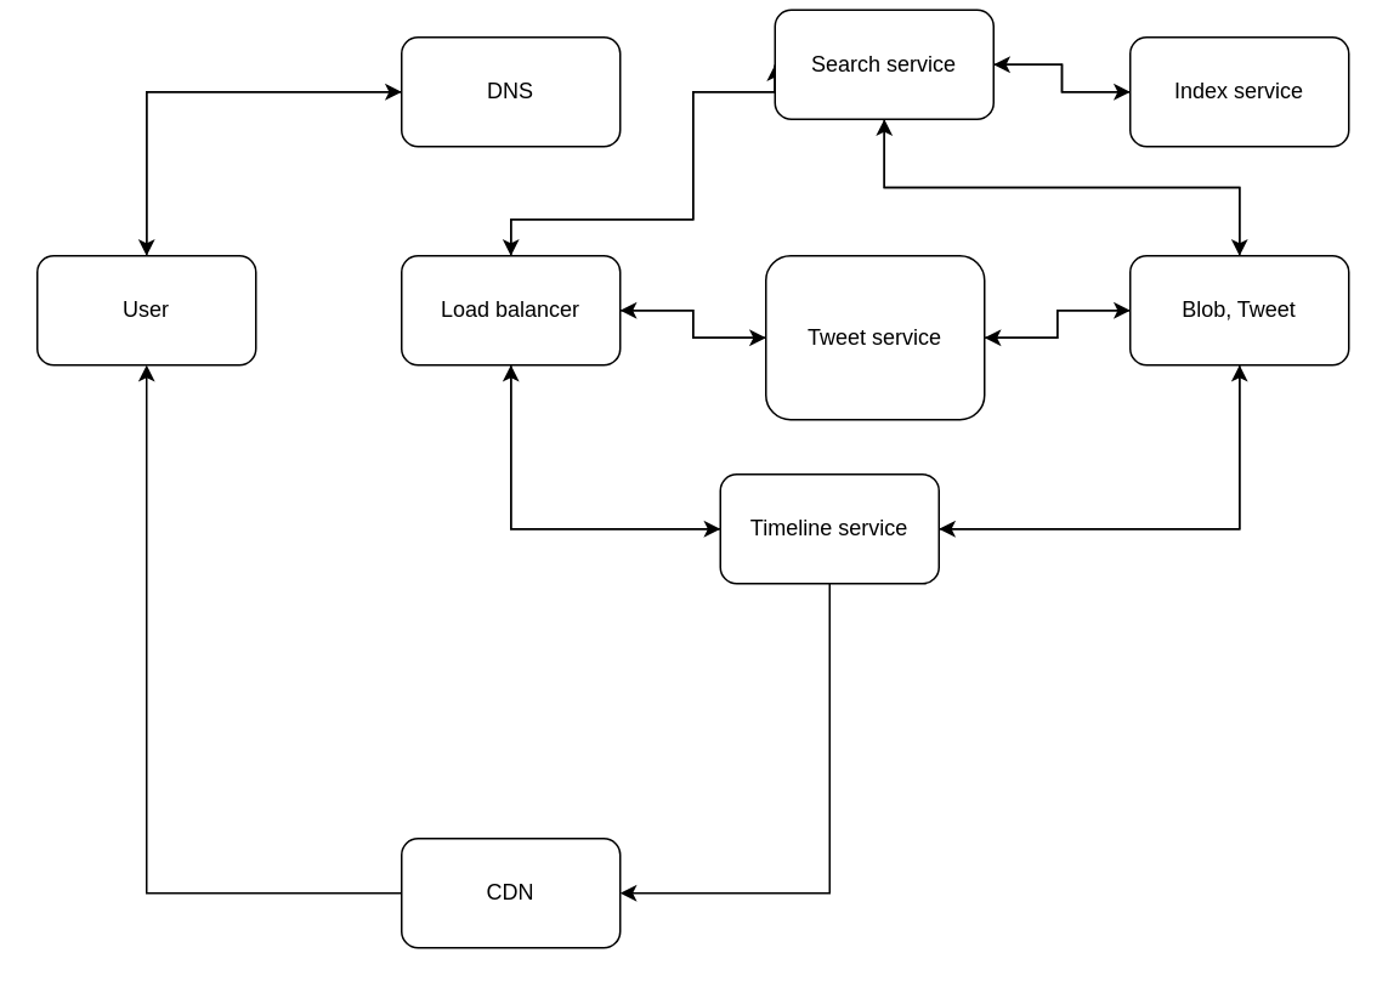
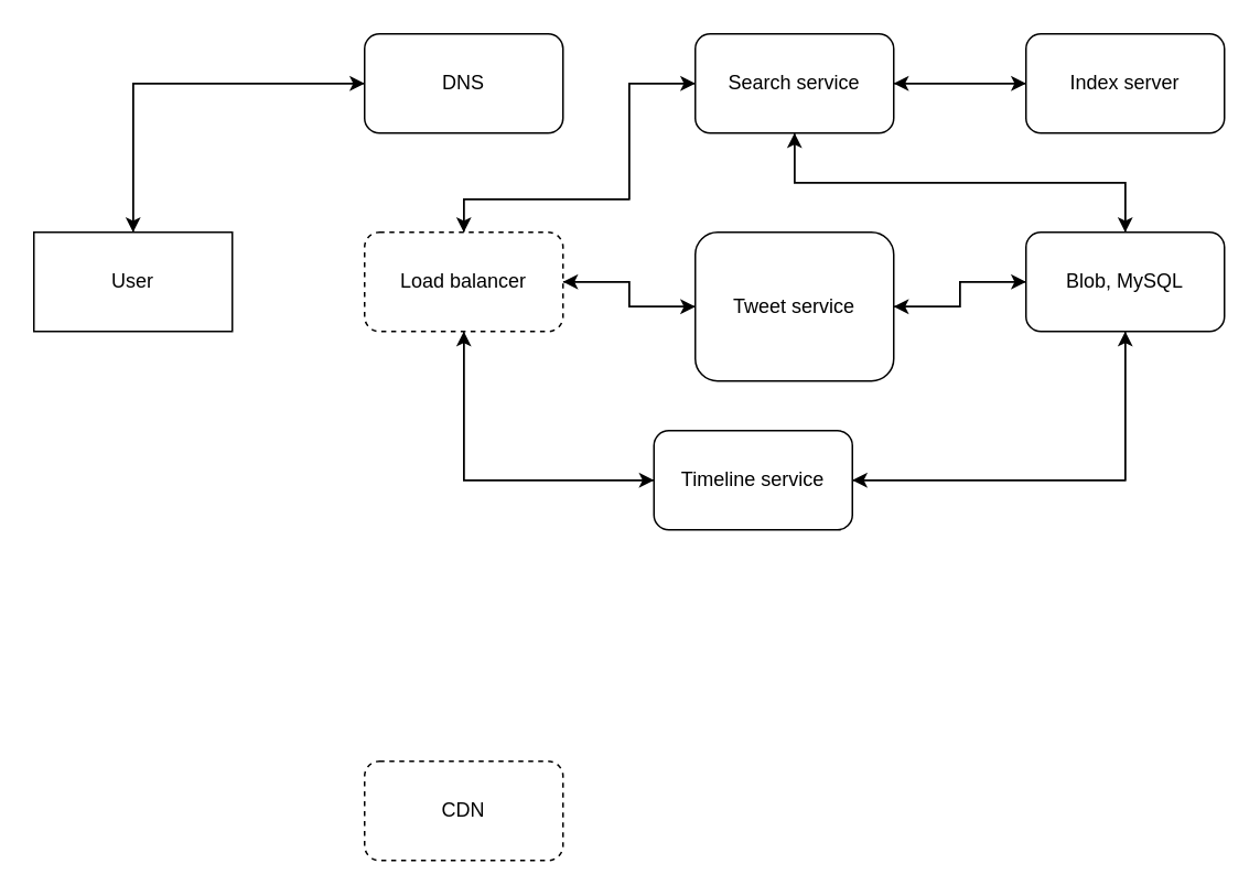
- <mxCell id="26" value="Search service" style="rounded=1;whiteSpace=wrap;html=1;" vertex="1" parent="1"><mxGeometry x="425" y="5" width="120" height="60" as="geometry" /></mxCell>
+ <mxCell id="26" value="Search service" style="rounded=1;whiteSpace=wrap;html=1;" vertex="1" parent="1"><mxGeometry x="420" y="20" width="120" height="60" as="geometry" /></mxCell>
- <mxCell id="28" value="Index service" style="rounded=1;whiteSpace=wrap;html=1;" vertex="1" parent="1"><mxGeometry x="620" y="20" width="120" height="60" as="geometry" /></mxCell>
+ <mxCell id="28" value="Index server" style="rounded=1;whiteSpace=wrap;html=1;" vertex="1" parent="1"><mxGeometry x="620" y="20" width="120" height="60" as="geometry" /></mxCell>
- <mxCell id="3" value="User" style="rounded=1;whiteSpace=wrap;html=1;" vertex="1" parent="1"><mxGeometry x="20" y="140" width="120" height="60" as="geometry" /></mxCell>
+ <mxCell id="3" value="User" style="whiteSpace=wrap;html=1;rounded=0;" vertex="1" parent="1"><mxGeometry x="20" y="140" width="120" height="60" as="geometry" /></mxCell>
- <mxCell id="7" value="Load balancer" style="rounded=1;whiteSpace=wrap;html=1;" vertex="1" parent="1"><mxGeometry x="220" y="140" width="120" height="60" as="geometry" /></mxCell>
+ <mxCell id="7" value="Load balancer" style="rounded=1;whiteSpace=wrap;html=1;dashed=1;" vertex="1" parent="1"><mxGeometry x="220" y="140" width="120" height="60" as="geometry" /></mxCell>
- <mxCell id="15" value="Blob, Tweet" style="rounded=1;whiteSpace=wrap;html=1;" vertex="1" parent="1"><mxGeometry x="620" y="140" width="120" height="60" as="geometry" /></mxCell>
+ <mxCell id="15" value="Blob, MySQL" style="rounded=1;whiteSpace=wrap;html=1;" vertex="1" parent="1"><mxGeometry x="620" y="140" width="120" height="60" as="geometry" /></mxCell>
- <mxCell id="18" style="edgeStyle=orthogonalEdgeStyle;rounded=0;orthogonalLoop=1;jettySize=auto;html=1;exitX=0;exitY=0.5;exitDx=0;exitDy=0;entryX=0.5;entryY=1;entryDx=0;entryDy=0;" edge="1" parent="1" source="19" target="3"><mxGeometry relative="1" as="geometry" /></mxCell>
- <mxCell id="8" style="edgeStyle=orthogonalEdgeStyle;rounded=0;orthogonalLoop=1;jettySize=auto;html=1;exitX=0.5;exitY=1;exitDx=0;exitDy=0;entryX=1;entryY=0.5;entryDx=0;entryDy=0;" edge="1" parent="1" source="11" target="19"><mxGeometry relative="1" as="geometry" /></mxCell>
- <mxCell id="19" value="CDN" style="rounded=1;whiteSpace=wrap;html=1;" vertex="1" parent="1"><mxGeometry x="220" y="460" width="120" height="60" as="geometry" /></mxCell>
+ <mxCell id="19" value="CDN" style="rounded=1;whiteSpace=wrap;html=1;dashed=1;" vertex="1" parent="1"><mxGeometry x="220" y="460" width="120" height="60" as="geometry" /></mxCell>
